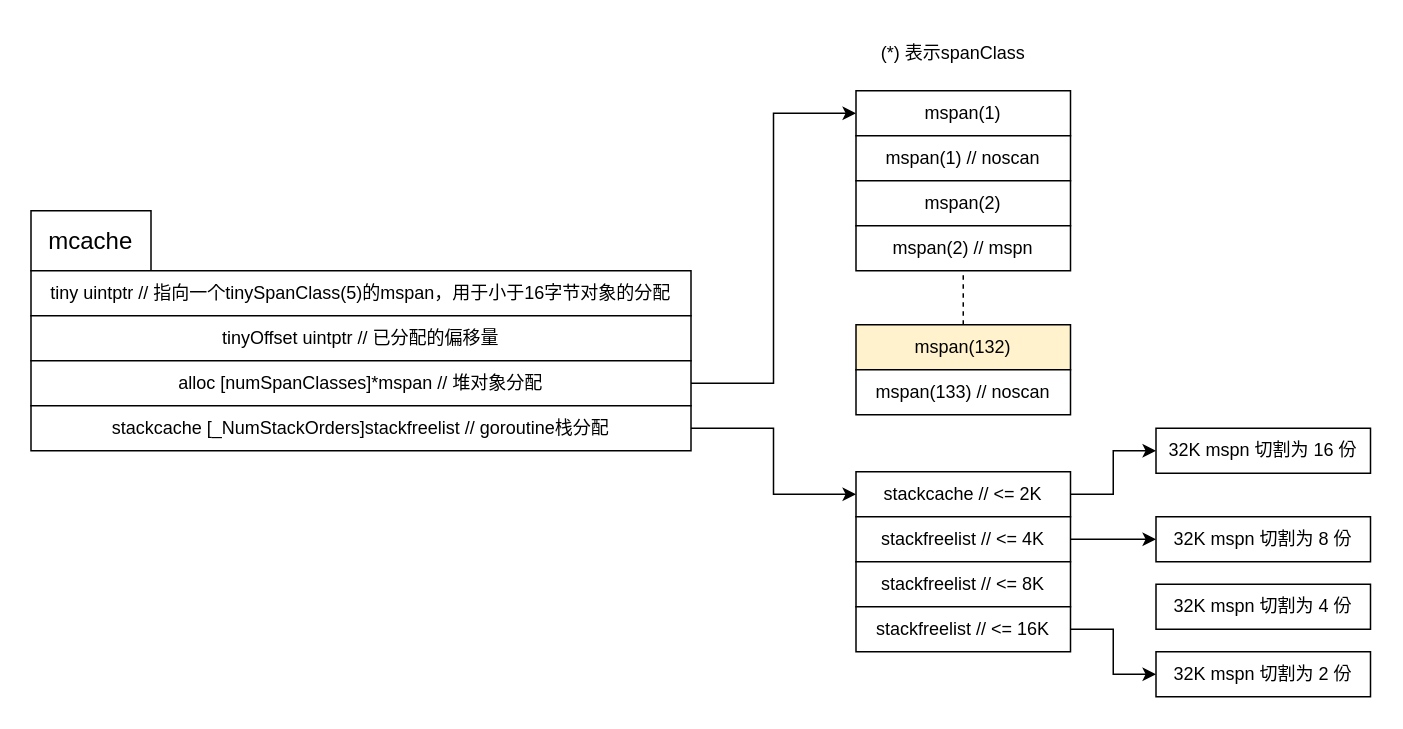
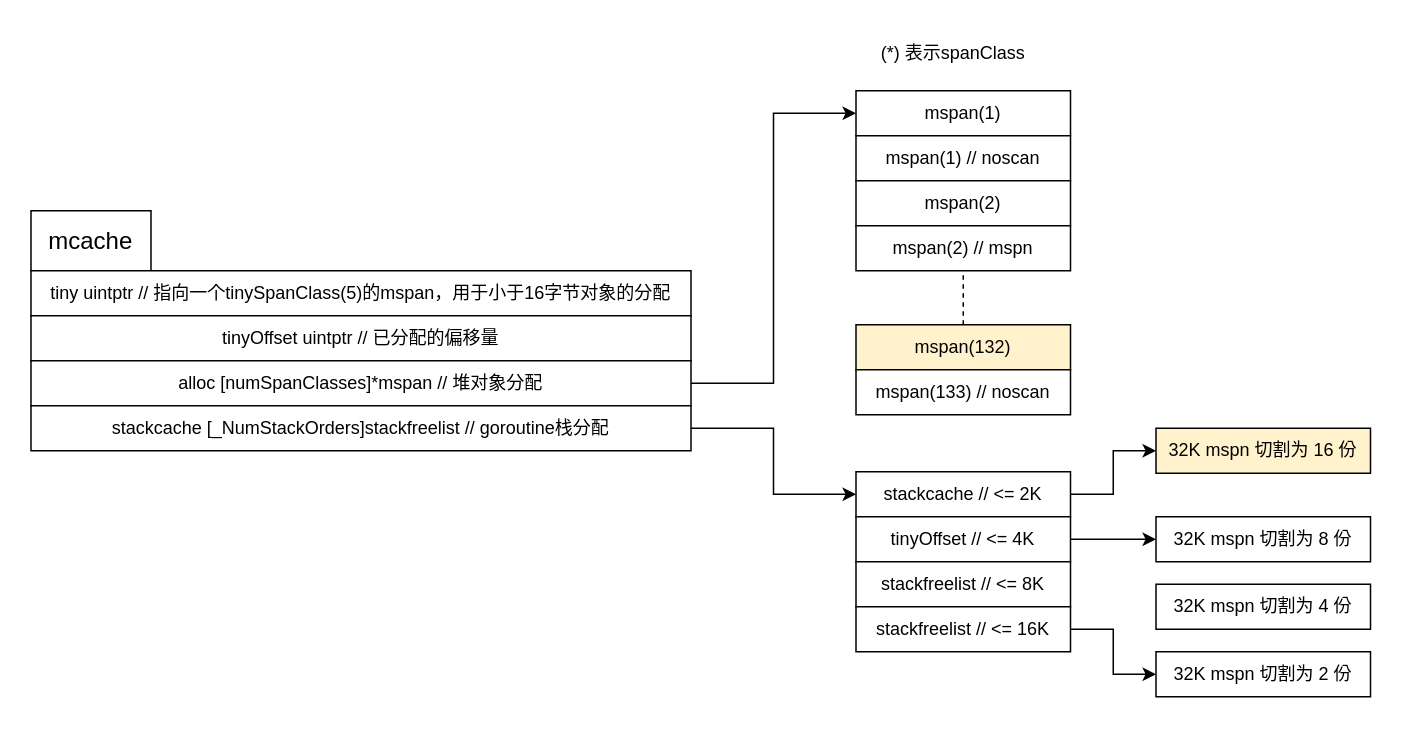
- <mxCell id="25" value="32K mspn 切割为 16 份" style="rounded=0;whiteSpace=wrap;html=1;" parent="1" vertex="1"><mxGeometry x="770" y="285" width="143" height="30" as="geometry" /></mxCell>
+ <mxCell id="25" value="32K mspn 切割为 16 份" style="rounded=0;whiteSpace=wrap;html=1;fillColor=#fff2cc;" parent="1" vertex="1"><mxGeometry x="770" y="285" width="143" height="30" as="geometry" /></mxCell>
- <mxCell id="20" value="stackfreelist // &amp;lt;= 4K" style="rounded=0;whiteSpace=wrap;html=1;" parent="1" vertex="1"><mxGeometry x="570" y="344" width="143" height="30" as="geometry" /></mxCell>
+ <mxCell id="20" value="tinyOffset // &amp;lt;= 4K" style="rounded=0;whiteSpace=wrap;html=1;" parent="1" vertex="1"><mxGeometry x="570" y="344" width="143" height="30" as="geometry" /></mxCell>
